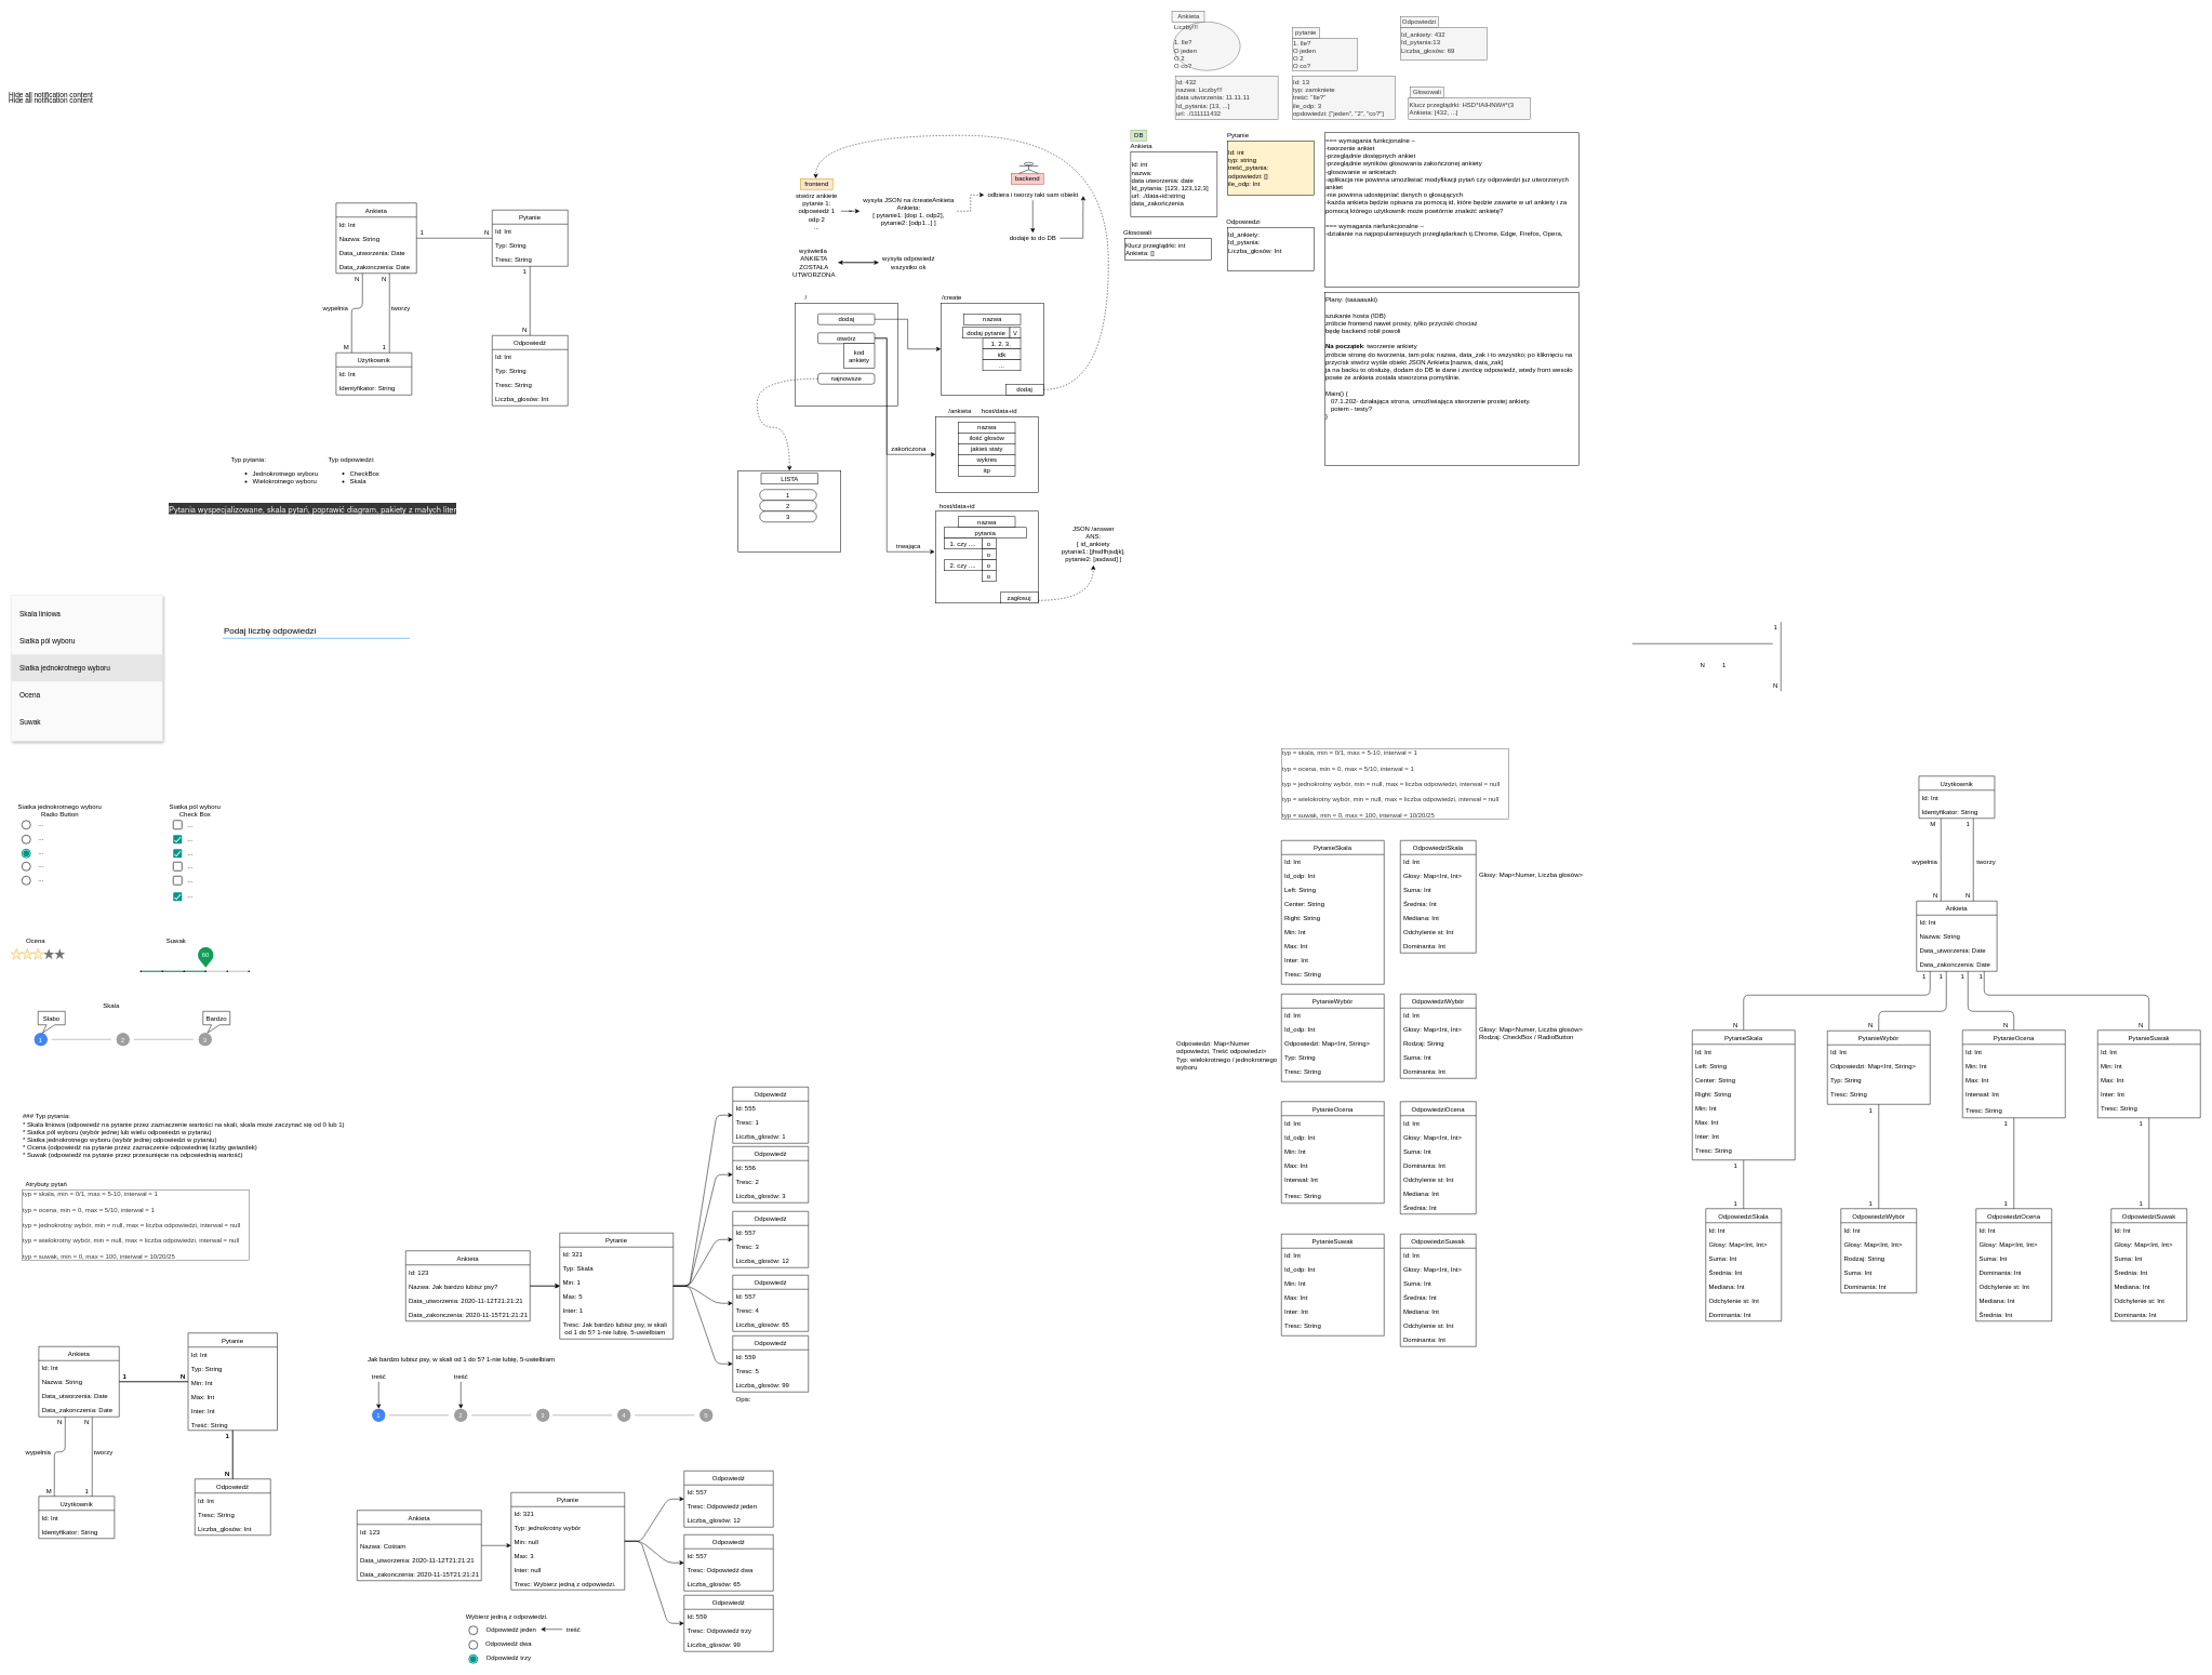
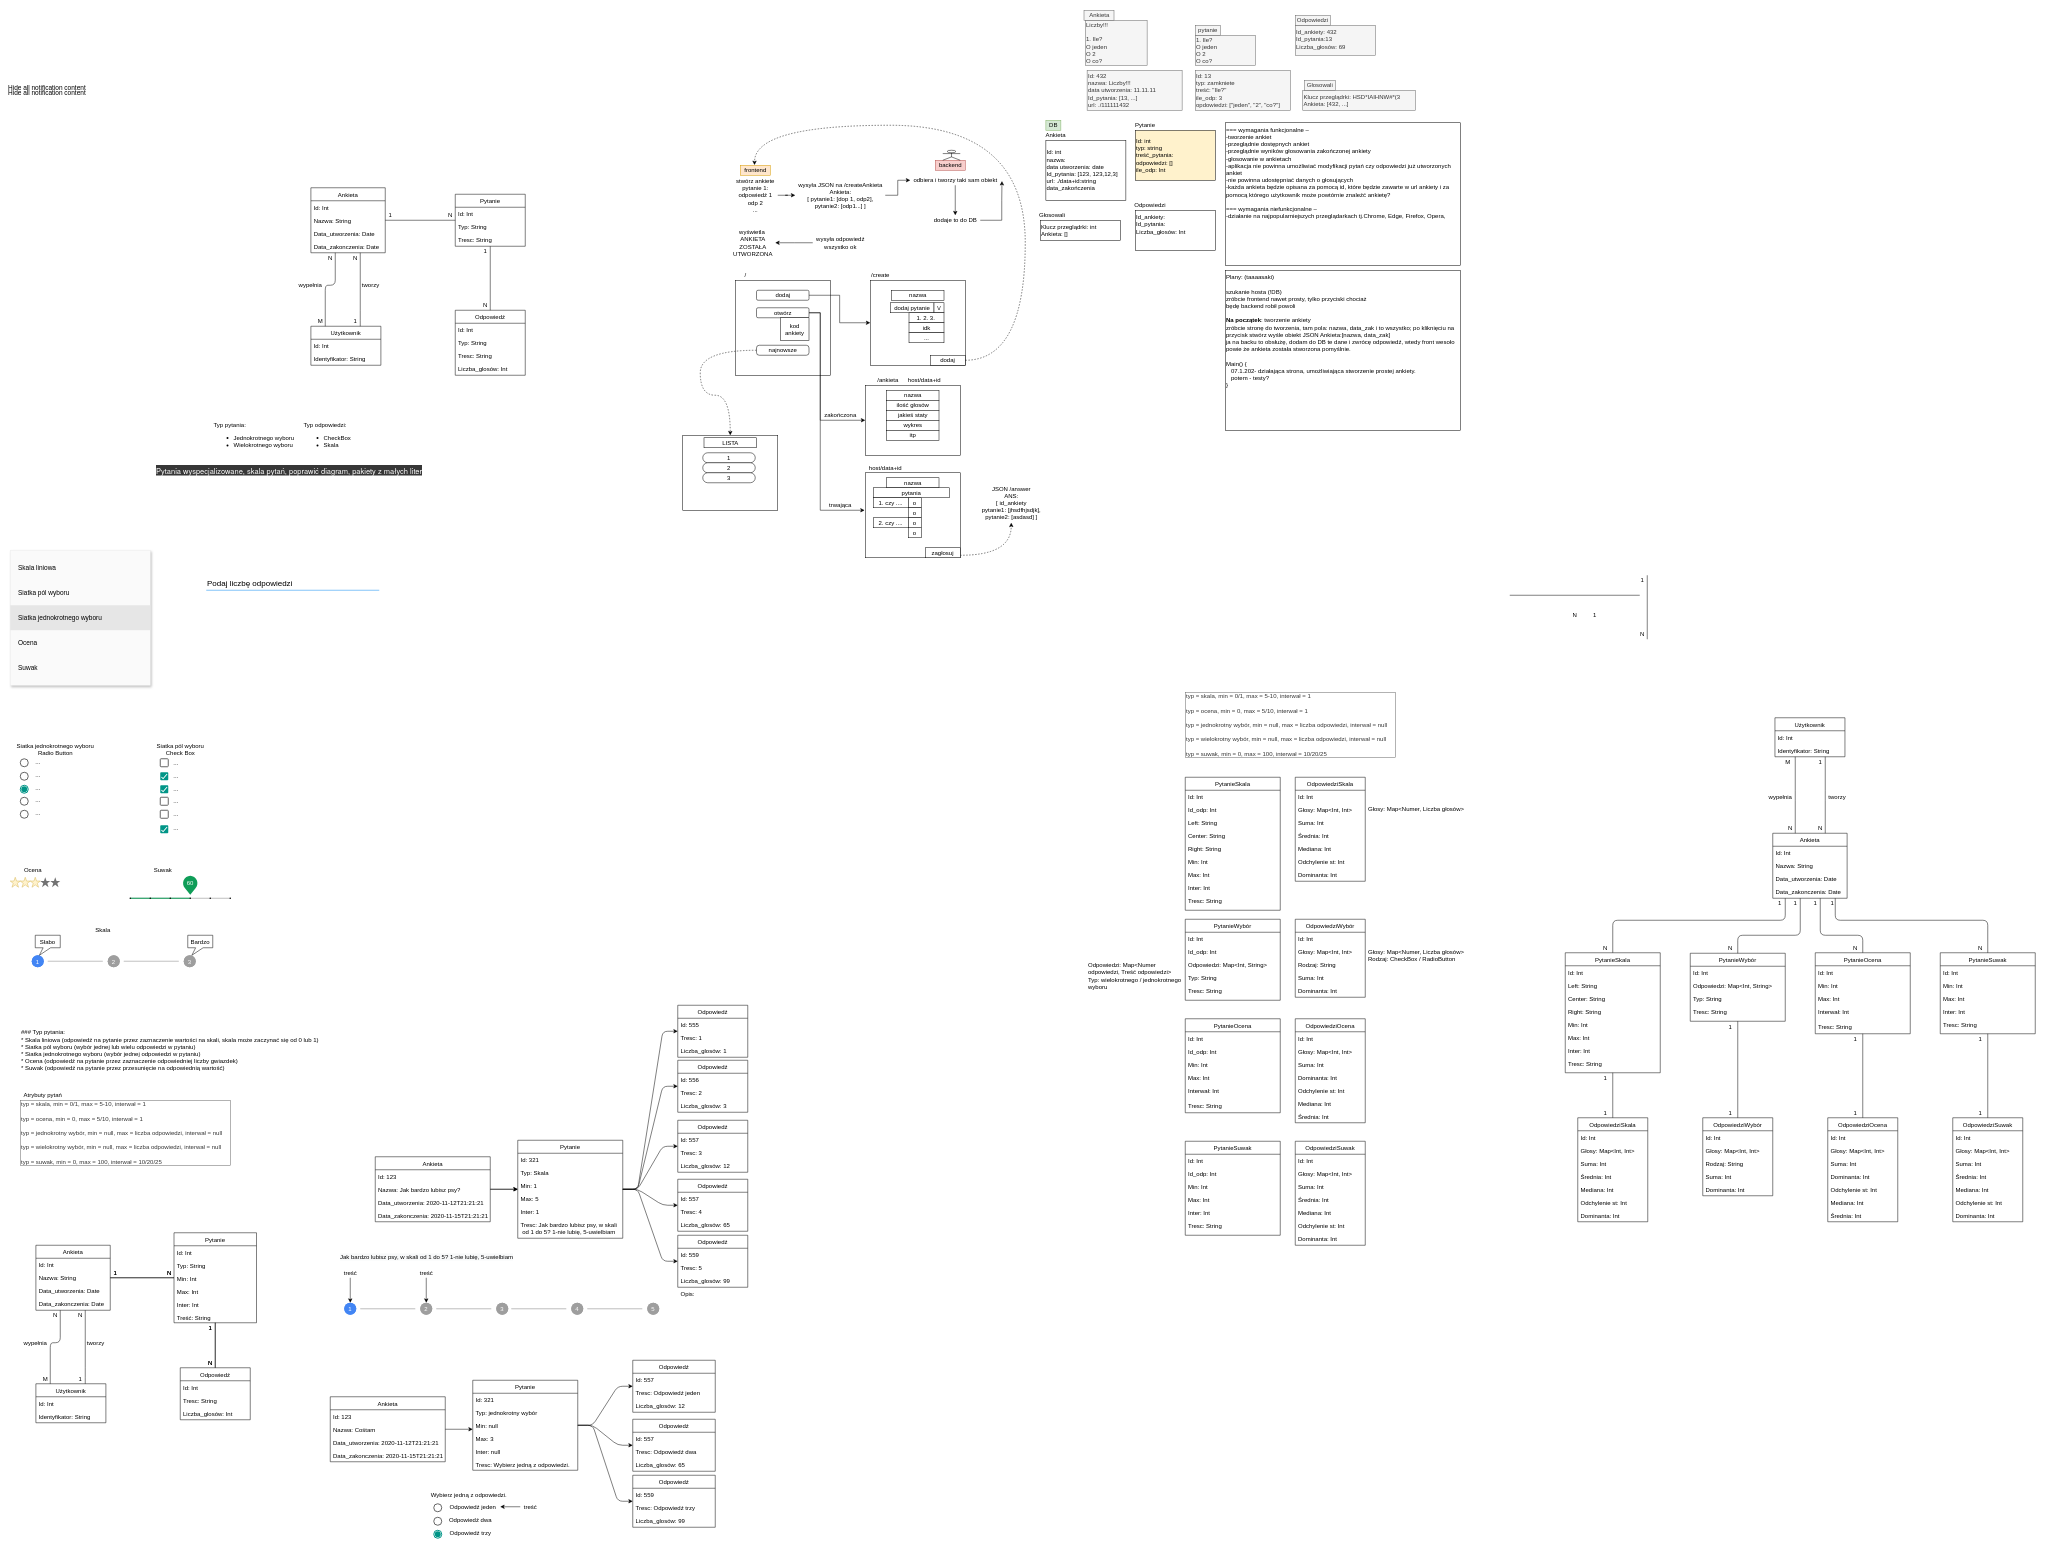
- <mxCell id="66" value="Liczby!!!&lt;br&gt;&lt;br&gt;1. Ile?&lt;br&gt;O jeden&lt;br&gt;O 2&lt;br&gt;O co?&amp;nbsp;&lt;br&gt;" style="ellipse;whiteSpace=wrap;html=1;labelBackgroundColor=none;fillColor=#f5f5f5;fontColor=#333333;align=left;strokeColor=#666666;" parent="1" vertex="1"><mxGeometry x="2170" y="40" width="123.75" height="90" as="geometry" /></mxCell>
+ <mxCell id="66" value="Liczby!!!&lt;br&gt;&lt;br&gt;1. Ile?&lt;br&gt;O jeden&lt;br&gt;O 2&lt;br&gt;O co?&amp;nbsp;&lt;br&gt;" style="whiteSpace=wrap;html=1;labelBackgroundColor=none;fillColor=#f5f5f5;fontColor=#333333;align=left;strokeColor=#666666;" parent="1" vertex="1"><mxGeometry x="2170" y="40" width="123.75" height="90" as="geometry" /></mxCell>
- <mxCell id="16" style="edgeStyle=orthogonalEdgeStyle;rounded=0;orthogonalLoop=1;jettySize=auto;html=1;dashed=1;" parent="1" source="17" target="19" edge="1"><mxGeometry relative="1" as="geometry" /></mxCell>
+ <mxCell id="16" style="edgeStyle=orthogonalEdgeStyle;rounded=0;orthogonalLoop=1;jettySize=auto;html=1;" parent="1" source="17" target="19" edge="1"><mxGeometry relative="1" as="geometry" /></mxCell>
- <mxCell id="24" value="" style="edgeStyle=orthogonalEdgeStyle;rounded=0;orthogonalLoop=1;jettySize=auto;html=1;" parent="1" source="25" target="23" edge="1"><mxGeometry relative="1" as="geometry" /></mxCell>
